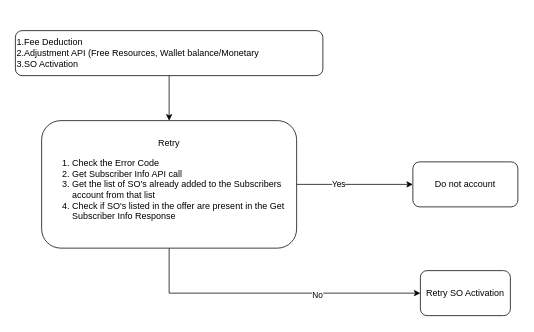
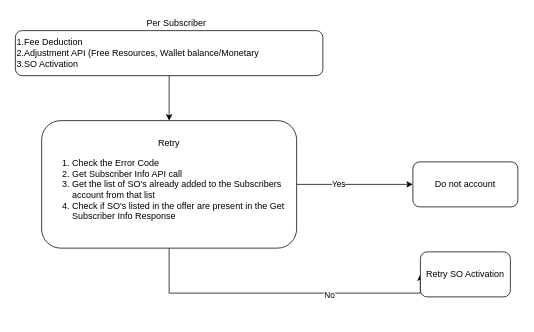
+ <mxCell id="3" value="Per Subscriber" style="text;html=1;strokeColor=none;fillColor=none;align=center;verticalAlign=middle;whiteSpace=wrap;rounded=0;" vertex="1" parent="1"><mxGeometry x="190" y="20" width="90" height="20" as="geometry" /></mxCell>
- <mxCell id="11" value="Retry SO Activation" style="rounded=1;whiteSpace=wrap;html=1;" vertex="1" parent="1"><mxGeometry x="560" y="360" width="120" height="60" as="geometry" /></mxCell>
+ <mxCell id="11" value="Retry SO Activation" style="rounded=1;whiteSpace=wrap;html=1;" vertex="1" parent="1"><mxGeometry x="560" y="335" width="120" height="60" as="geometry" /></mxCell>
